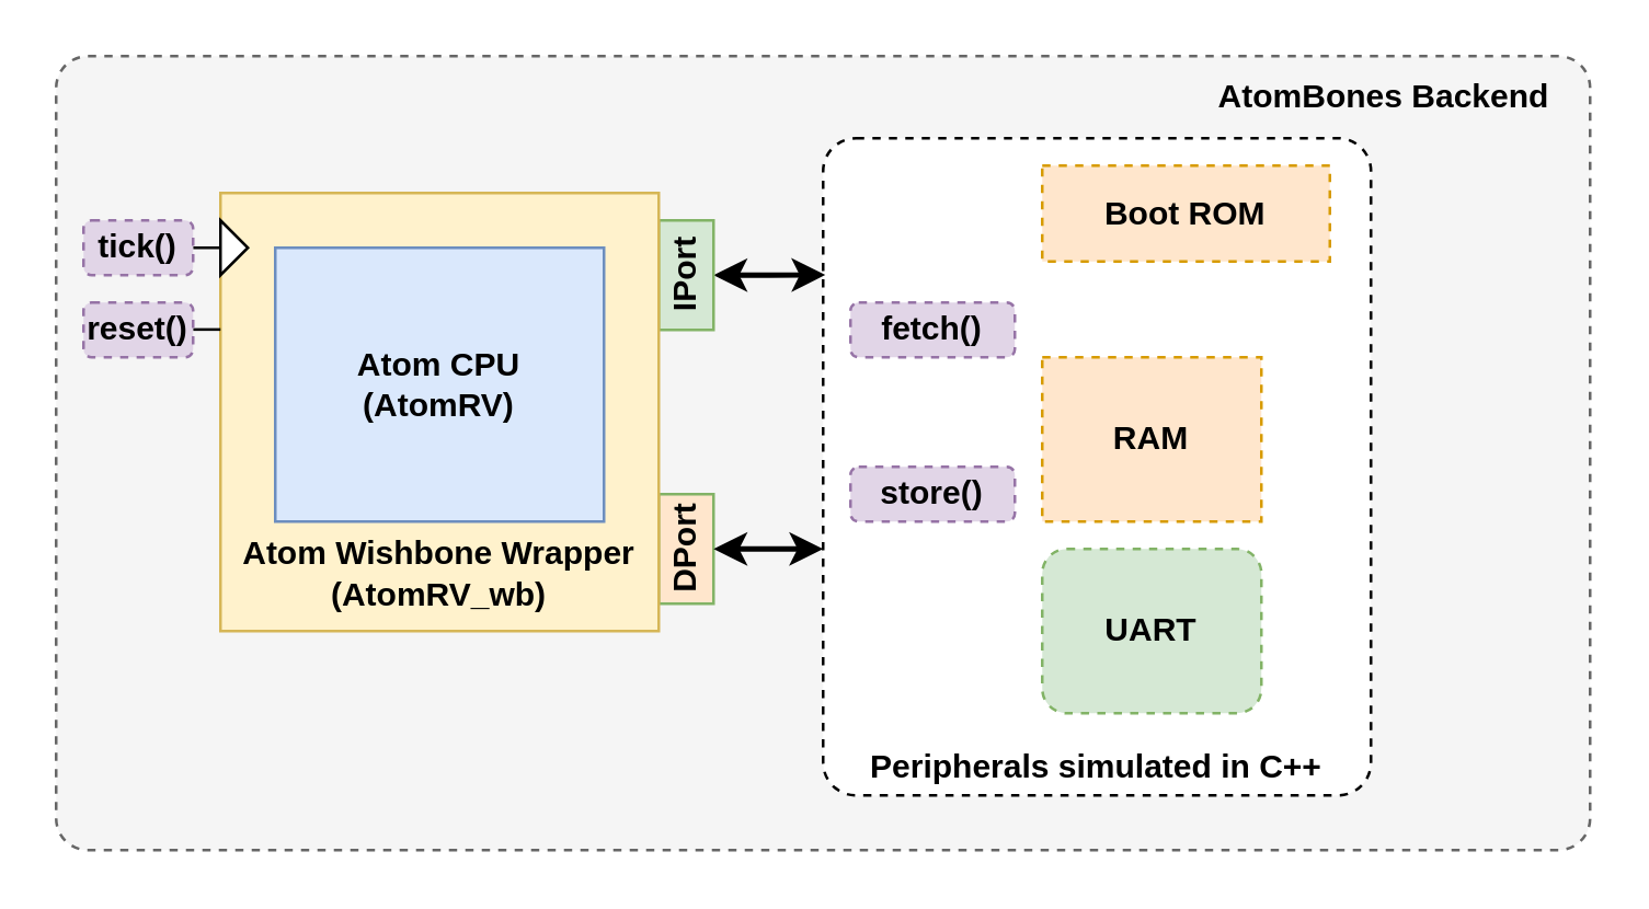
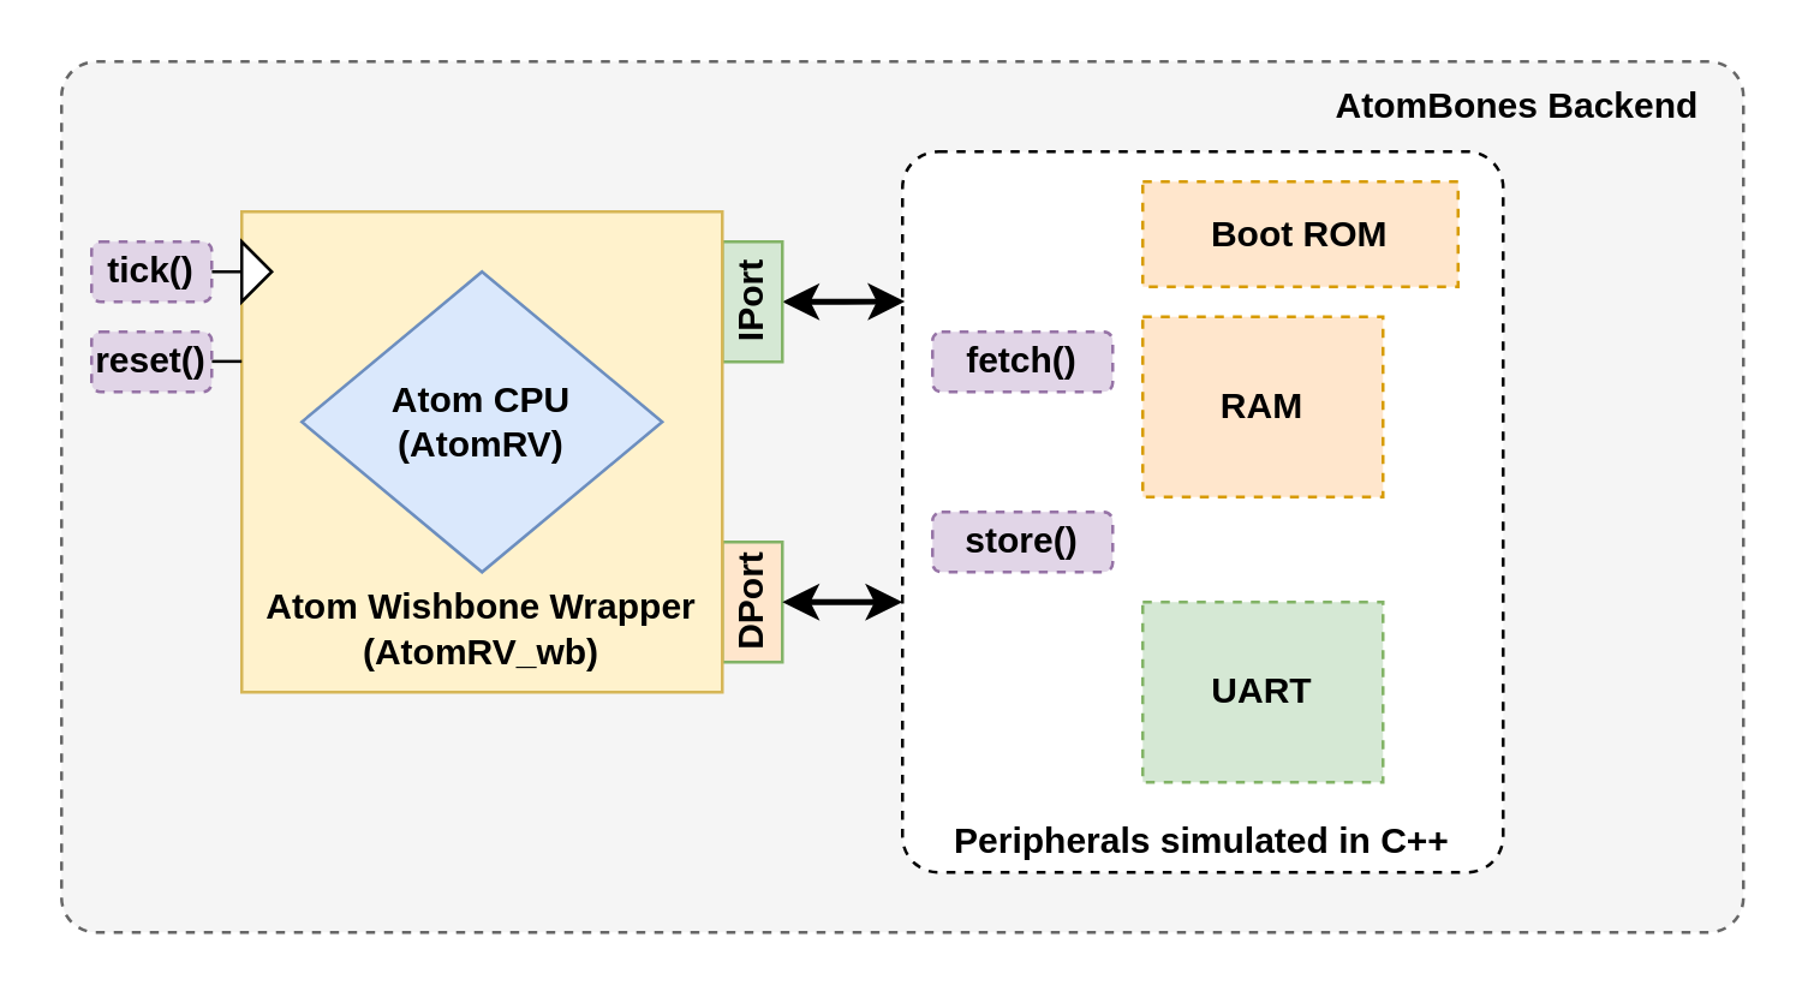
- <mxCell id="8" value="Atom CPU&lt;br&gt;(AtomRV)" style="rounded=0;whiteSpace=wrap;html=1;fillColor=#dae8fc;strokeColor=#6c8ebf;fontStyle=1" parent="1" vertex="1"><mxGeometry x="100" y="90" width="120" height="100" as="geometry" /></mxCell>
+ <mxCell id="8" value="Atom CPU&lt;br&gt;(AtomRV)" style="rhombus;whiteSpace=wrap;html=1;fillColor=#dae8fc;strokeColor=#6c8ebf;fontStyle=1;" parent="1" vertex="1"><mxGeometry x="100" y="90" width="120" height="100" as="geometry" /></mxCell>
- <mxCell id="21" value="RAM" style="rounded=0;whiteSpace=wrap;html=1;fillColor=#ffe6cc;strokeColor=#d79b00;dashed=1;fontStyle=1" vertex="1" parent="1"><mxGeometry x="380" y="130" width="80" height="60" as="geometry" /></mxCell>
+ <mxCell id="21" value="RAM" style="rounded=0;whiteSpace=wrap;html=1;fillColor=#ffe6cc;strokeColor=#d79b00;dashed=1;fontStyle=1" vertex="1" parent="1"><mxGeometry x="380" y="105" width="80" height="60" as="geometry" /></mxCell>
- <mxCell id="22" value="UART" style="whiteSpace=wrap;html=1;fillColor=#d5e8d4;strokeColor=#82b366;dashed=1;fontStyle=1;rounded=1;" vertex="1" parent="1"><mxGeometry x="380" y="200" width="80" height="60" as="geometry" /></mxCell>
+ <mxCell id="22" value="UART" style="rounded=0;whiteSpace=wrap;html=1;fillColor=#d5e8d4;strokeColor=#82b366;dashed=1;fontStyle=1" vertex="1" parent="1"><mxGeometry x="380" y="200" width="80" height="60" as="geometry" /></mxCell>
